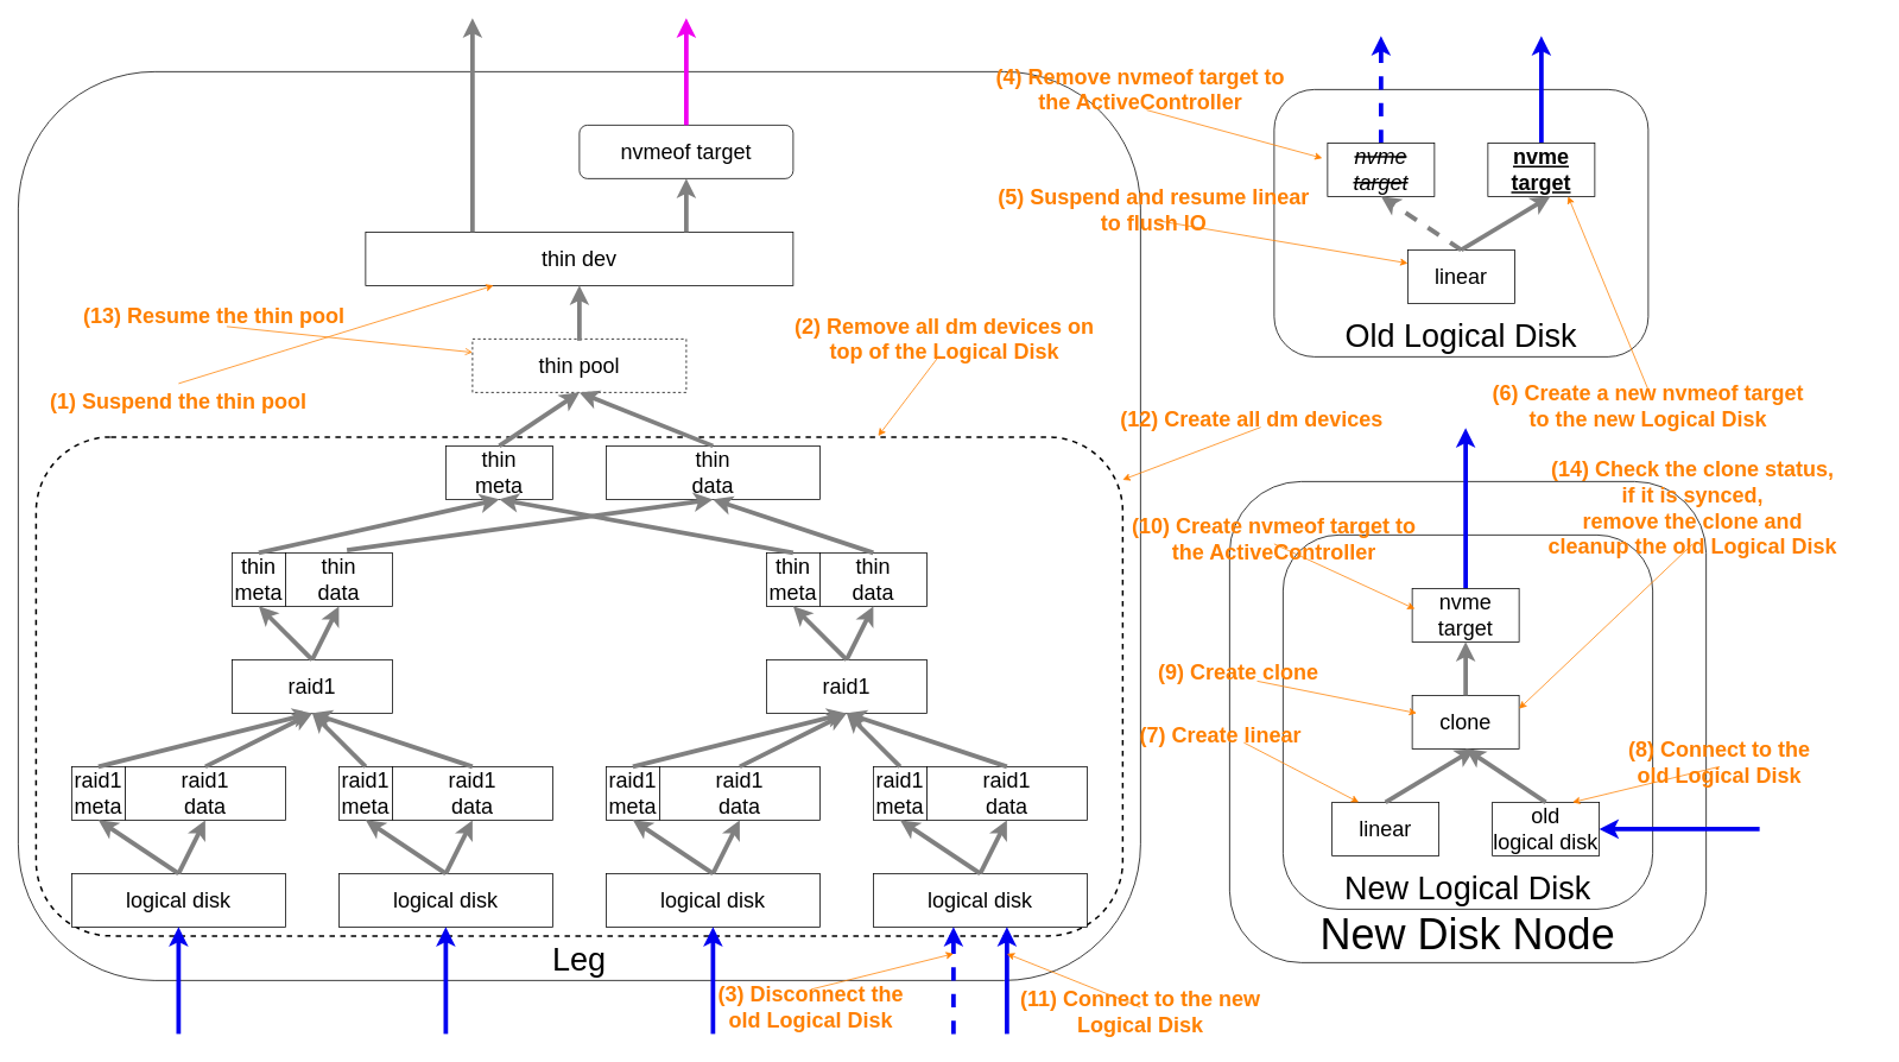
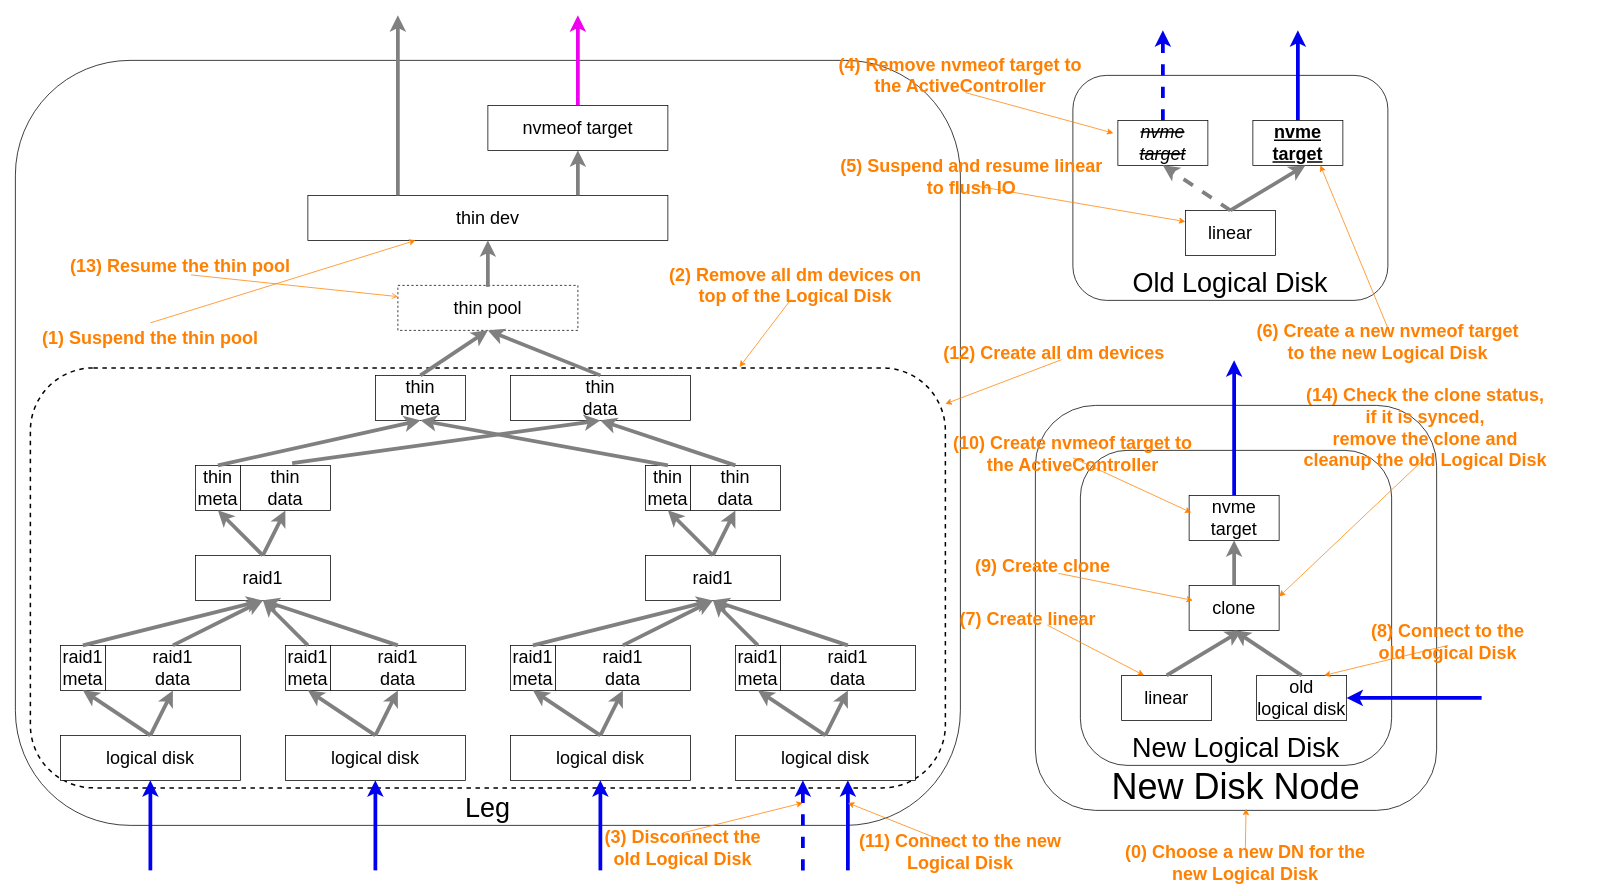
- <mxCell id="61" value="&lt;font style=&quot;font-size: 24px;&quot;&gt;nvmeof target&lt;br&gt;&lt;/font&gt;" style="whiteSpace=wrap;html=1;rounded=1;" parent="1" vertex="1"><mxGeometry x="650" y="140" width="240" height="60" as="geometry" /></mxCell>
+ <mxCell id="61" value="&lt;font style=&quot;font-size: 24px;&quot;&gt;nvmeof target&lt;br&gt;&lt;/font&gt;" style="rounded=0;whiteSpace=wrap;html=1;" parent="1" vertex="1"><mxGeometry x="650" y="140" width="240" height="60" as="geometry" /></mxCell>
+ <mxCell id="101" value="" style="endArrow=classic;html=1;rounded=0;exitX=0.5;exitY=0;exitDx=0;exitDy=0;entryX=0.525;entryY=0.996;entryDx=0;entryDy=0;strokeColor=#ff8000;entryPerimeter=0;" parent="1" source="80" target="5" edge="1"><mxGeometry width="50" height="50" relative="1" as="geometry"><mxPoint x="1965" y="1160" as="sourcePoint" /><mxPoint x="2060" y="1246" as="targetPoint" /></mxGeometry></mxCell>
+ <mxCell id="80" value="&lt;font style=&quot;&quot;&gt;&lt;font size=&quot;1&quot; color=&quot;#ff8000&quot;&gt;&lt;b style=&quot;font-size: 24px;&quot;&gt;(0) Choose a new DN for the new Logical Disk&lt;/b&gt;&lt;/font&gt;&lt;br&gt;&lt;/font&gt;" style="text;html=1;align=center;verticalAlign=middle;whiteSpace=wrap;rounded=0;" parent="1" vertex="1"><mxGeometry x="1480" y="1130" width="360" height="40" as="geometry" /></mxCell>
